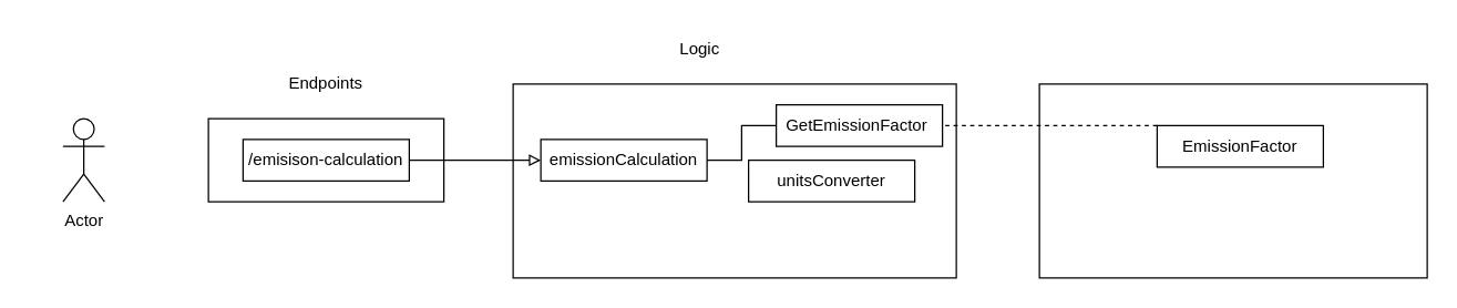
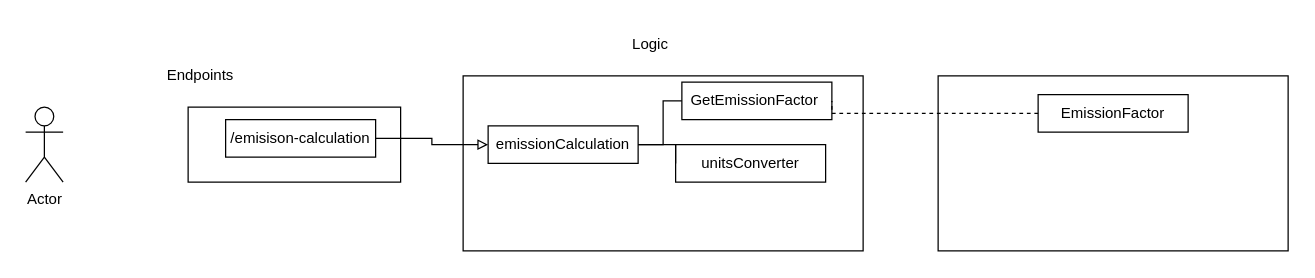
- <mxCell id="8" value="Logic" style="text;html=1;strokeColor=none;fillColor=none;align=center;verticalAlign=middle;whiteSpace=wrap;rounded=0;" vertex="1" parent="1"><mxGeometry x="475" y="20" width="60" height="30" as="geometry" /></mxCell>
+ <mxCell id="8" value="Logic" style="text;html=1;strokeColor=none;fillColor=none;align=center;verticalAlign=middle;whiteSpace=wrap;rounded=0;" vertex="1" parent="1"><mxGeometry x="490" y="20" width="60" height="30" as="geometry" /></mxCell>
- <mxCell id="5" value="Endpoints" style="text;html=1;strokeColor=none;fillColor=none;align=center;verticalAlign=middle;whiteSpace=wrap;rounded=0;" vertex="1" parent="1"><mxGeometry x="205" y="45" width="60" height="30" as="geometry" /></mxCell>
+ <mxCell id="5" value="Endpoints" style="text;html=1;strokeColor=none;fillColor=none;align=center;verticalAlign=middle;whiteSpace=wrap;rounded=0;" vertex="1" parent="1"><mxGeometry x="130" y="45" width="60" height="30" as="geometry" /></mxCell>
- <mxCell id="9" value="GetEmissionFactor&amp;nbsp;" style="text;html=1;strokeColor=default;fillColor=none;align=center;verticalAlign=middle;whiteSpace=wrap;rounded=0;" vertex="1" parent="1"><mxGeometry x="560" y="75" width="120" height="30" as="geometry" /></mxCell>
+ <mxCell id="9" value="GetEmissionFactor&amp;nbsp;" style="text;html=1;strokeColor=default;fillColor=none;align=center;verticalAlign=middle;whiteSpace=wrap;rounded=0;" vertex="1" parent="1"><mxGeometry x="545" y="65" width="120" height="30" as="geometry" /></mxCell>
- <mxCell id="16" value="EmissionFactor" style="text;html=1;strokeColor=default;fillColor=none;align=center;verticalAlign=middle;whiteSpace=wrap;rounded=0;" vertex="1" parent="1"><mxGeometry x="835" y="90" width="120" height="30" as="geometry" /></mxCell>
+ <mxCell id="16" value="EmissionFactor" style="text;html=1;strokeColor=default;fillColor=none;align=center;verticalAlign=middle;whiteSpace=wrap;rounded=0;" vertex="1" parent="1"><mxGeometry x="830" y="75" width="120" height="30" as="geometry" /></mxCell>
- <mxCell id="2" value="Actor" style="shape=umlActor;verticalLabelPosition=bottom;verticalAlign=top;html=1;outlineConnect=0;" vertex="1" parent="1"><mxGeometry x="45" y="85" width="30" height="60" as="geometry" /></mxCell>
+ <mxCell id="2" value="Actor" style="shape=umlActor;verticalLabelPosition=bottom;verticalAlign=top;html=1;outlineConnect=0;" vertex="1" parent="1"><mxGeometry x="20" y="85" width="30" height="60" as="geometry" /></mxCell>
- <mxCell id="7" value="/emisison-calculation" style="text;html=1;strokeColor=default;fillColor=none;align=center;verticalAlign=middle;whiteSpace=wrap;rounded=0;" vertex="1" parent="1"><mxGeometry x="175" y="100" width="120" height="30" as="geometry" /></mxCell>
+ <mxCell id="7" value="/emisison-calculation" style="text;html=1;strokeColor=default;fillColor=none;align=center;verticalAlign=middle;whiteSpace=wrap;rounded=0;" vertex="1" parent="1"><mxGeometry x="180" y="95" width="120" height="30" as="geometry" /></mxCell>
+ <mxCell id="11" style="edgeStyle=orthogonalEdgeStyle;rounded=0;orthogonalLoop=1;jettySize=auto;html=1;exitX=1;exitY=0.5;exitDx=0;exitDy=0;entryX=0;entryY=0.5;entryDx=0;entryDy=0;endArrow=none;endFill=0;" edge="1" parent="1" source="12" target="13"><mxGeometry relative="1" as="geometry" /></mxCell>
